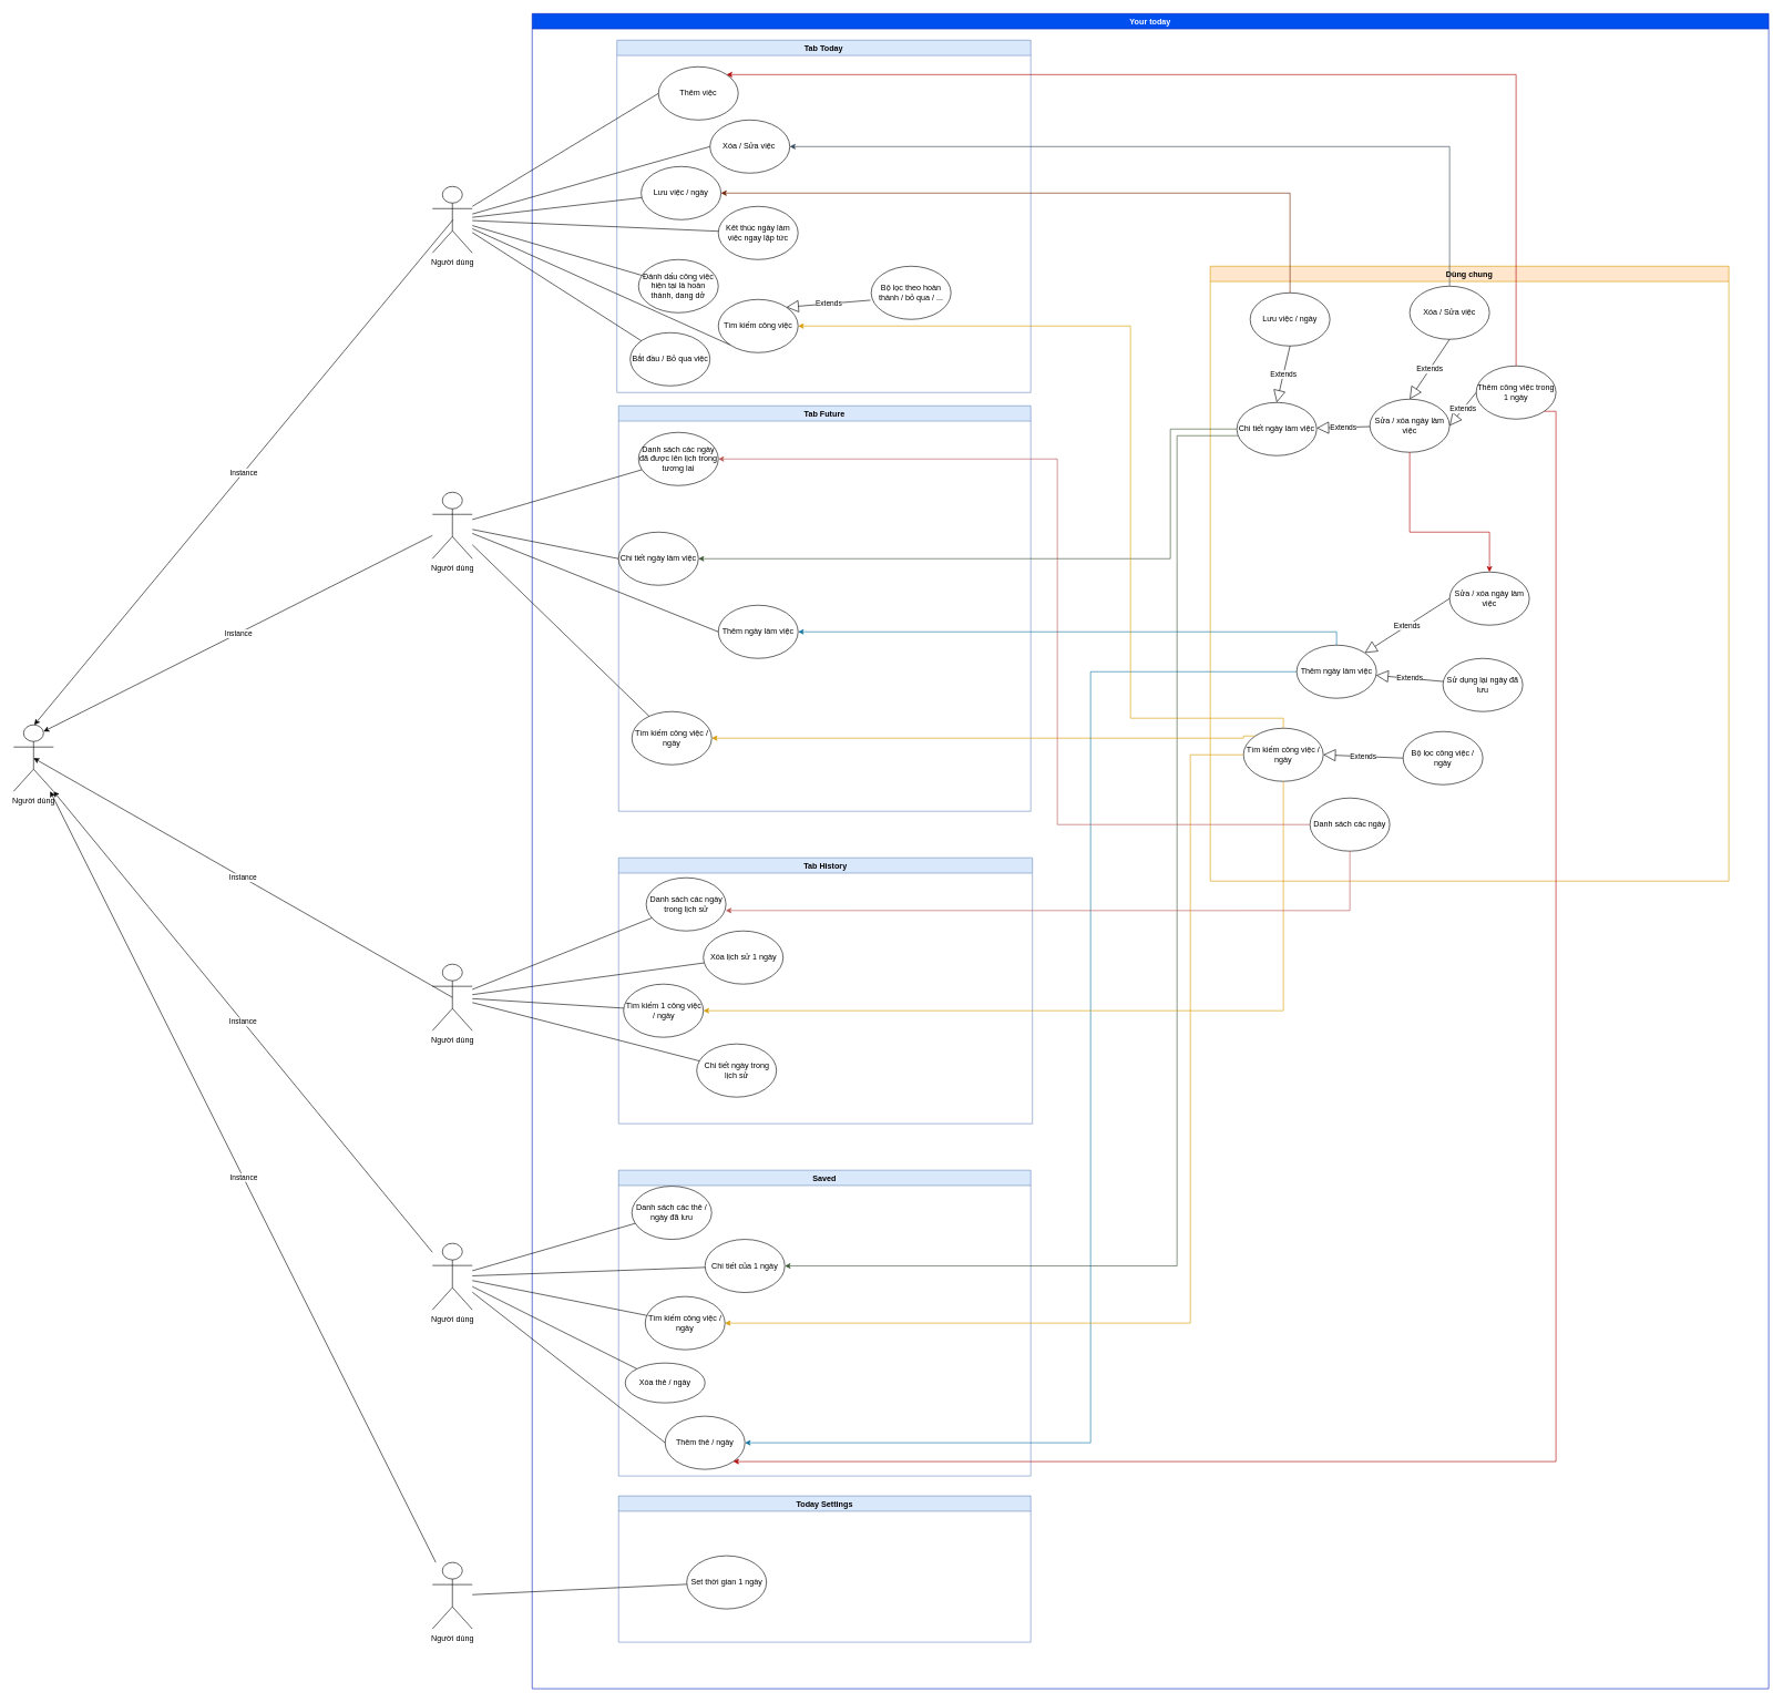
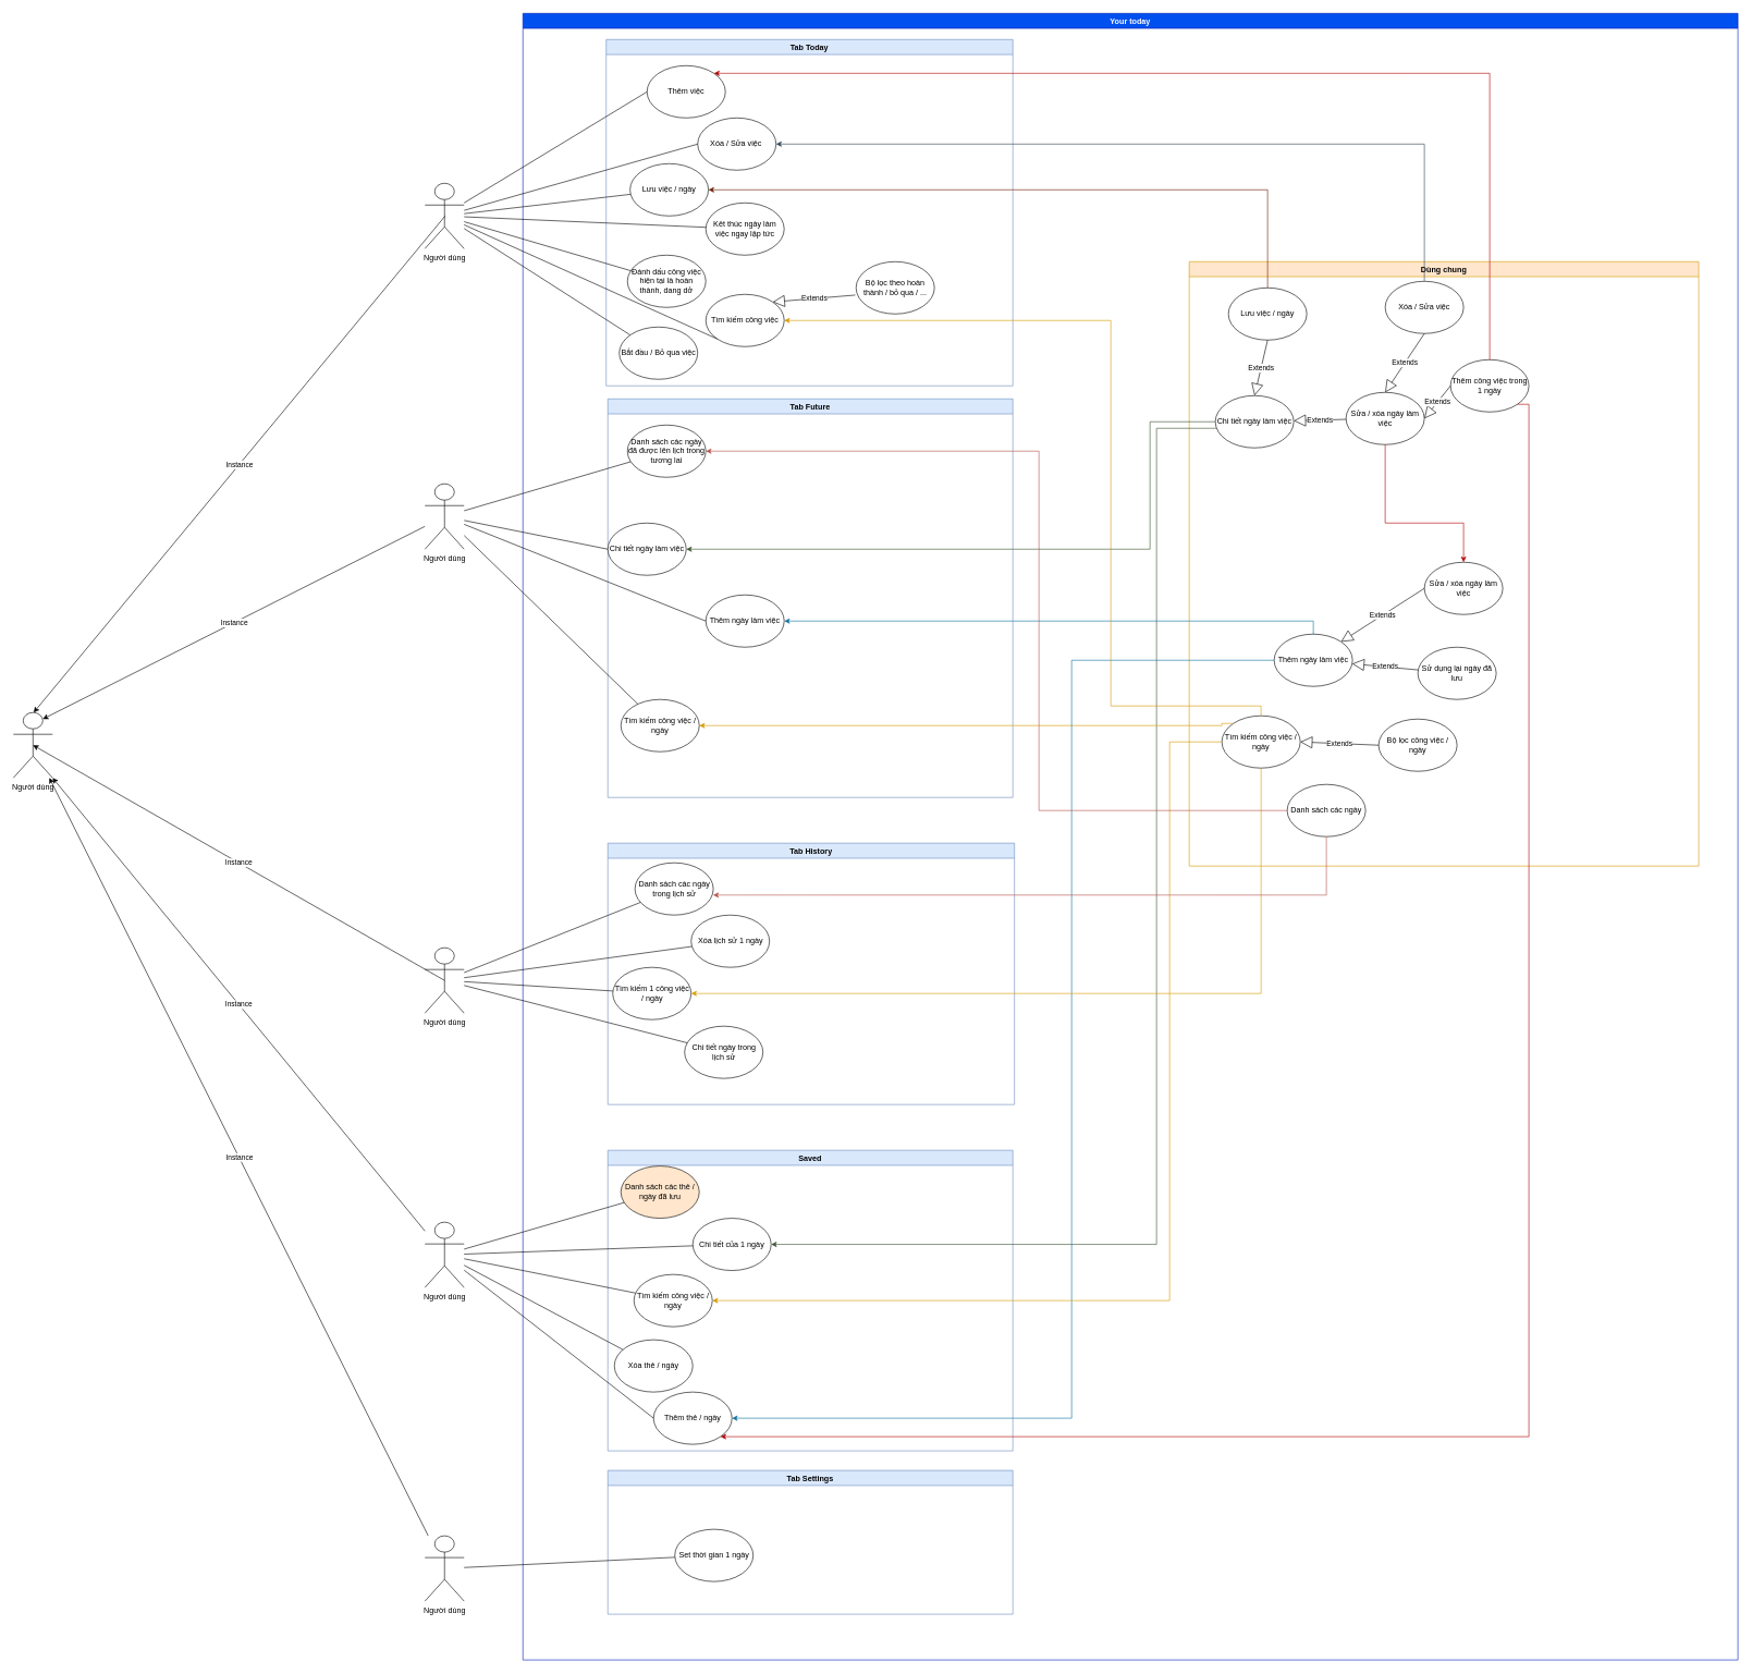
- <mxCell id="16" value="Danh sách các thẻ / ngày đã lưu" style="ellipse;whiteSpace=wrap;html=1;" vertex="1" parent="15"><mxGeometry x="20" y="24" width="120" height="80" as="geometry" /></mxCell>
+ <mxCell id="16" value="Danh sách các thẻ / ngày đã lưu" style="ellipse;whiteSpace=wrap;html=1;fillColor=#ffe6cc;" vertex="1" parent="15"><mxGeometry x="20" y="24" width="120" height="80" as="geometry" /></mxCell>
- <mxCell id="19" value="Xóa thẻ / ngày" style="ellipse;whiteSpace=wrap;html=1;" vertex="1" parent="15"><mxGeometry x="10" y="290" width="120" height="60" as="geometry" /></mxCell>
+ <mxCell id="19" value="Xóa thẻ / ngày" style="ellipse;whiteSpace=wrap;html=1;" vertex="1" parent="15"><mxGeometry x="10" y="290" width="120" height="80" as="geometry" /></mxCell>
- <mxCell id="8" value="Today Settings" style="swimlane;fillColor=#dae8fc;strokeColor=#6c8ebf;" vertex="1" parent="2"><mxGeometry x="130" y="2230" width="620" height="220" as="geometry" /></mxCell>
+ <mxCell id="8" value="Tab Settings" style="swimlane;fillColor=#dae8fc;strokeColor=#6c8ebf;" vertex="1" parent="2"><mxGeometry x="130" y="2230" width="620" height="220" as="geometry" /></mxCell>
